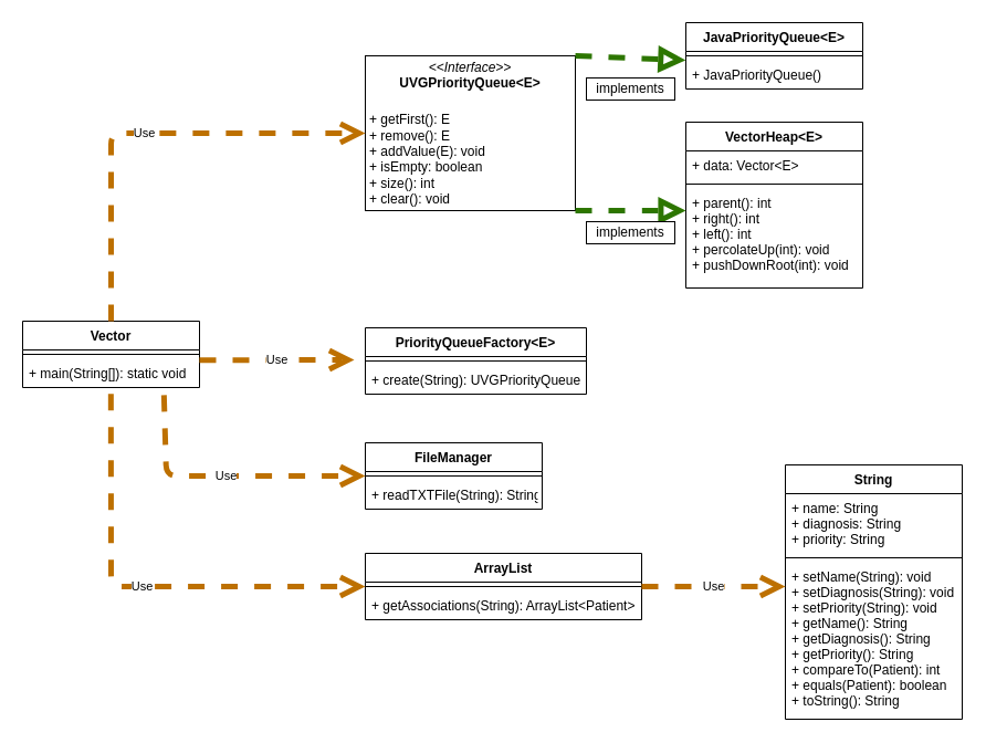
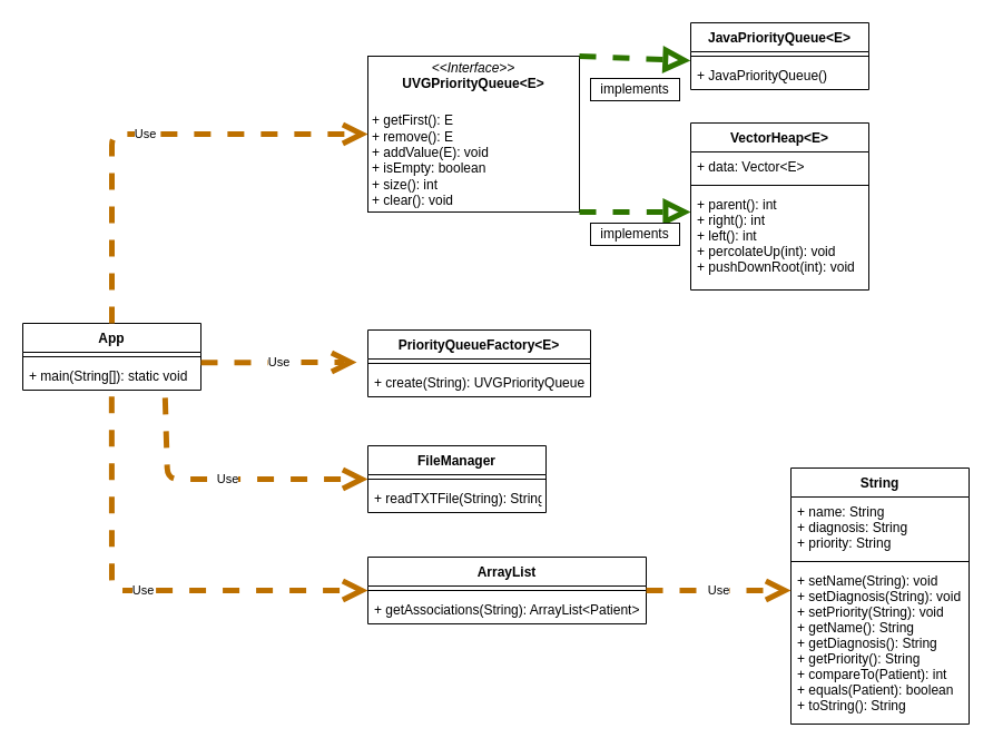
- <mxCell id="2" value="Vector" style="swimlane;fontStyle=1;align=center;verticalAlign=top;childLayout=stackLayout;horizontal=1;startSize=26;horizontalStack=0;resizeParent=1;resizeParentMax=0;resizeLast=0;collapsible=1;marginBottom=0;" vertex="1" parent="1"><mxGeometry x="20" y="290" width="160" height="60" as="geometry" /></mxCell>
+ <mxCell id="2" value="App" style="swimlane;fontStyle=1;align=center;verticalAlign=top;childLayout=stackLayout;horizontal=1;startSize=26;horizontalStack=0;resizeParent=1;resizeParentMax=0;resizeLast=0;collapsible=1;marginBottom=0;" vertex="1" parent="1"><mxGeometry x="20" y="290" width="160" height="60" as="geometry" /></mxCell>
